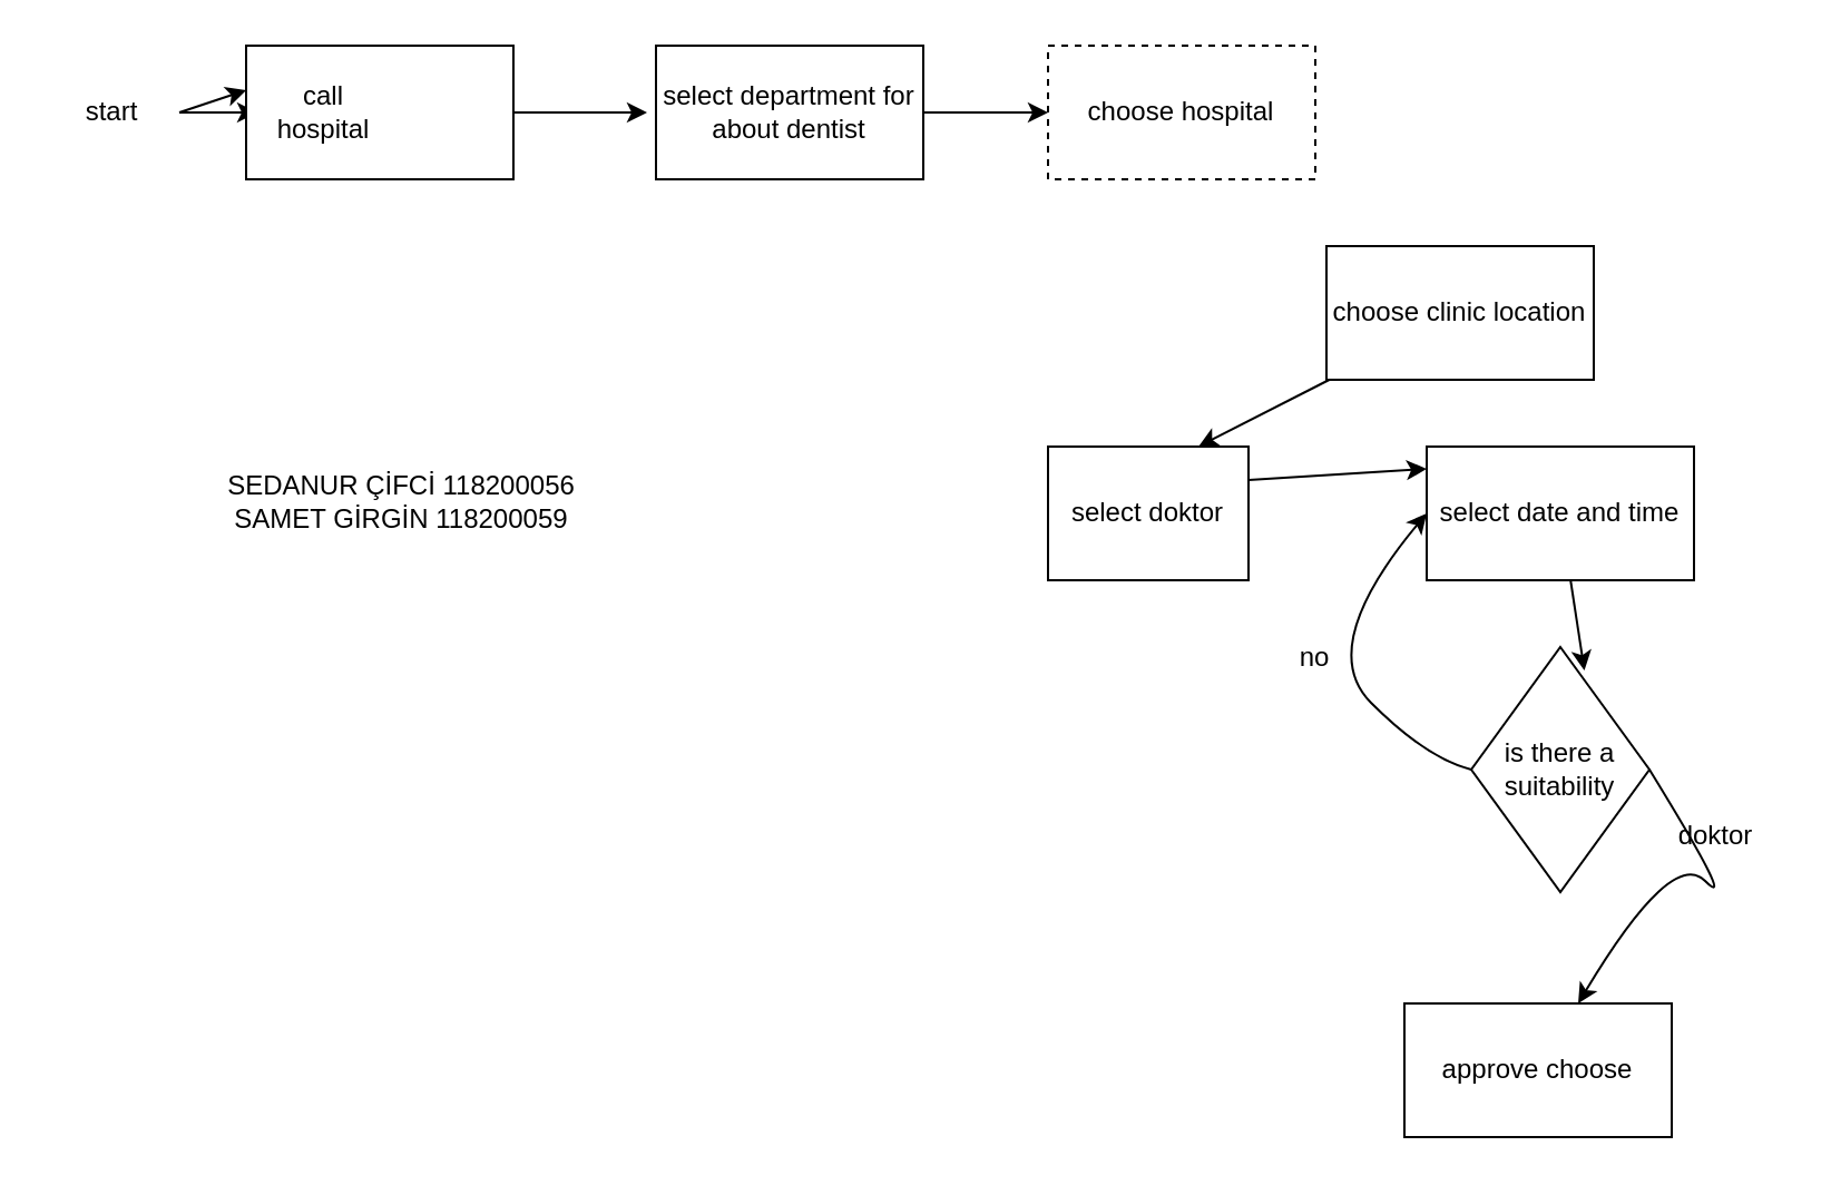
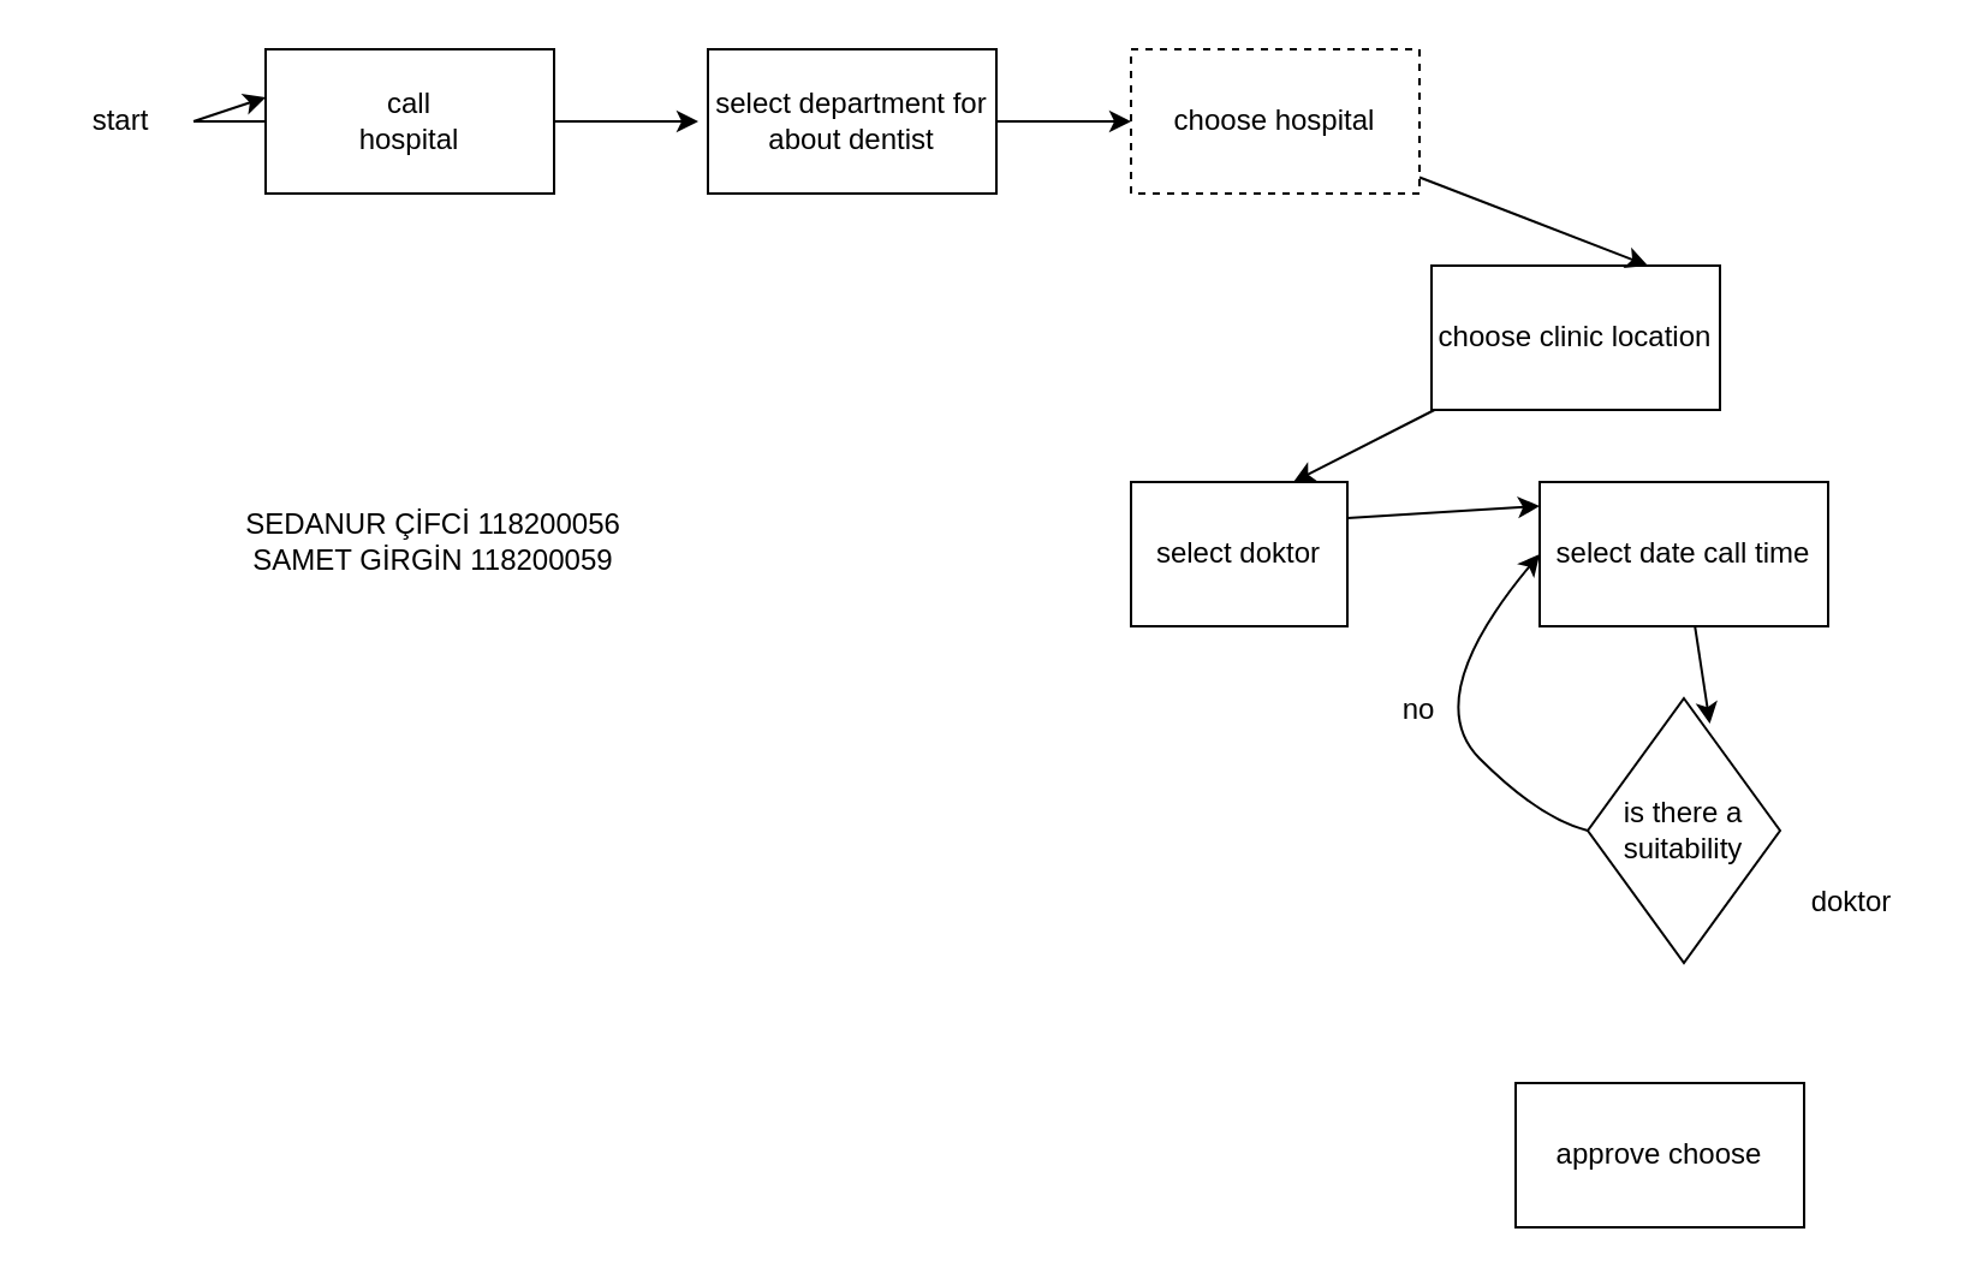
- <mxCell id="5" value="call hospital" style="text;html=1;strokeColor=none;fillColor=none;align=center;verticalAlign=middle;whiteSpace=wrap;rounded=0;" vertex="1" parent="1"><mxGeometry x="115" y="35" width="60" height="30" as="geometry" /></mxCell>
+ <mxCell id="5" value="call hospital" style="text;html=1;strokeColor=none;fillColor=none;align=center;verticalAlign=middle;whiteSpace=wrap;rounded=0;" vertex="1" parent="1"><mxGeometry x="140" y="35" width="60" height="30" as="geometry" /></mxCell>
+ <mxCell id="19" value="" style="endArrow=classic;html=1;rounded=0;entryX=0.75;entryY=0;entryDx=0;entryDy=0;" edge="1" parent="1" source="8" target="9"><mxGeometry width="50" height="50" relative="1" as="geometry"><mxPoint x="510" y="120" as="sourcePoint" /><mxPoint x="560" y="70" as="targetPoint" /></mxGeometry></mxCell>
- <mxCell id="10" value="select date and time" style="rounded=0;whiteSpace=wrap;html=1;" vertex="1" parent="1"><mxGeometry x="640" y="200" width="120" height="60" as="geometry" /></mxCell>
+ <mxCell id="10" value="select date call time" style="rounded=0;whiteSpace=wrap;html=1;" vertex="1" parent="1"><mxGeometry x="640" y="200" width="120" height="60" as="geometry" /></mxCell>
- <mxCell id="15" value="" style="curved=1;endArrow=classic;html=1;rounded=0;exitX=1;exitY=0.5;exitDx=0;exitDy=0;" edge="1" parent="1" source="11" target="14"><mxGeometry width="50" height="50" relative="1" as="geometry"><mxPoint x="750" y="430" as="sourcePoint" /><mxPoint x="800" y="380" as="targetPoint" /><Array as="points"><mxPoint x="780" y="410" /><mxPoint x="750" y="380" /></Array></mxGeometry></mxCell>
